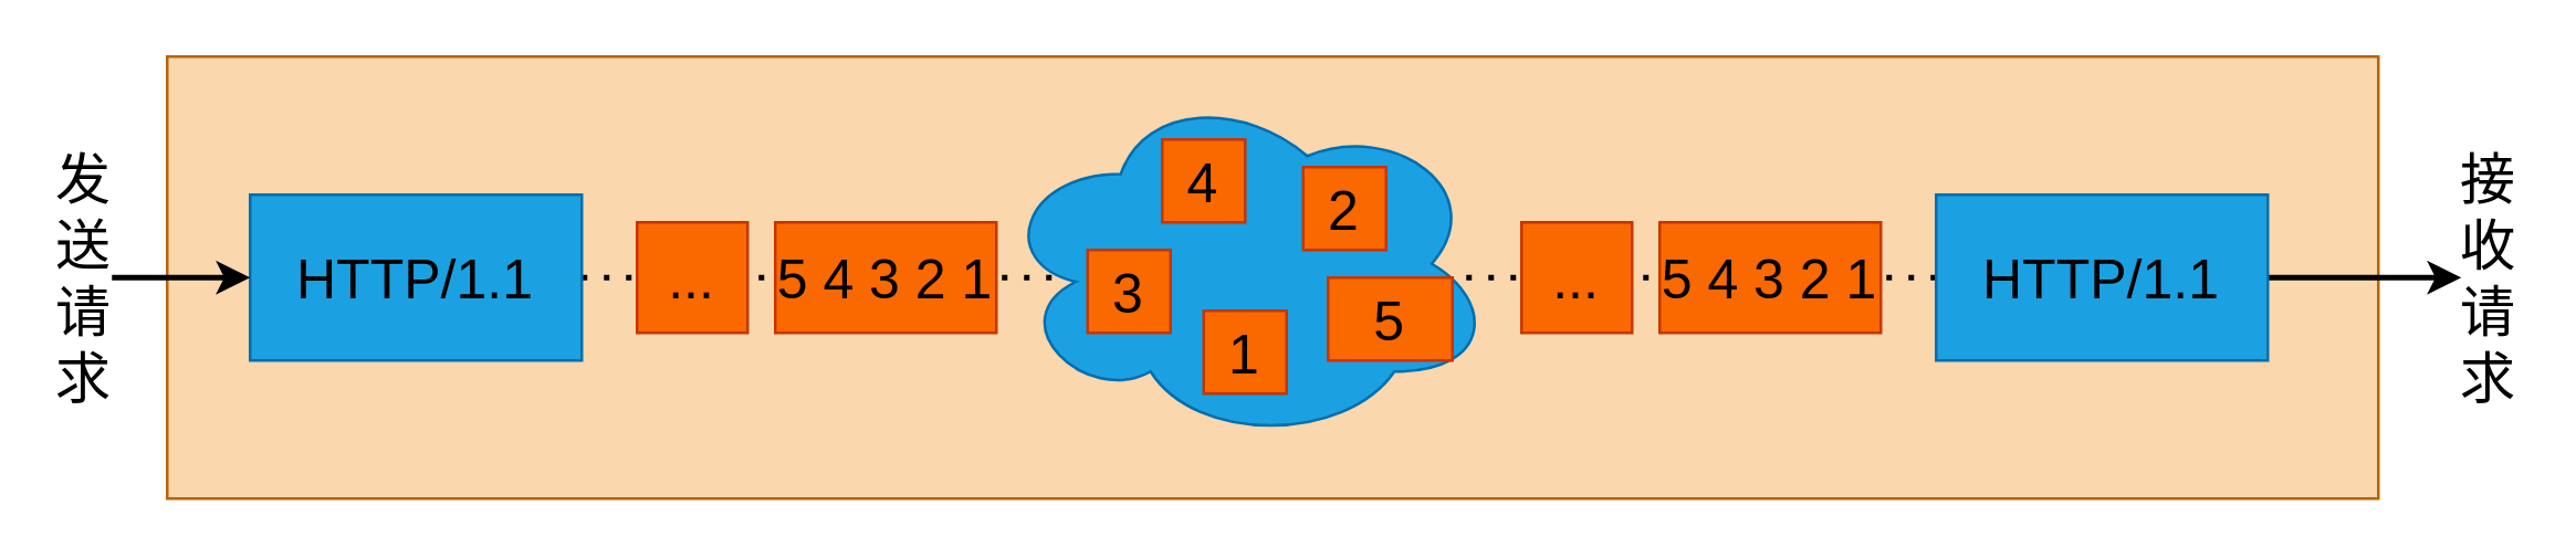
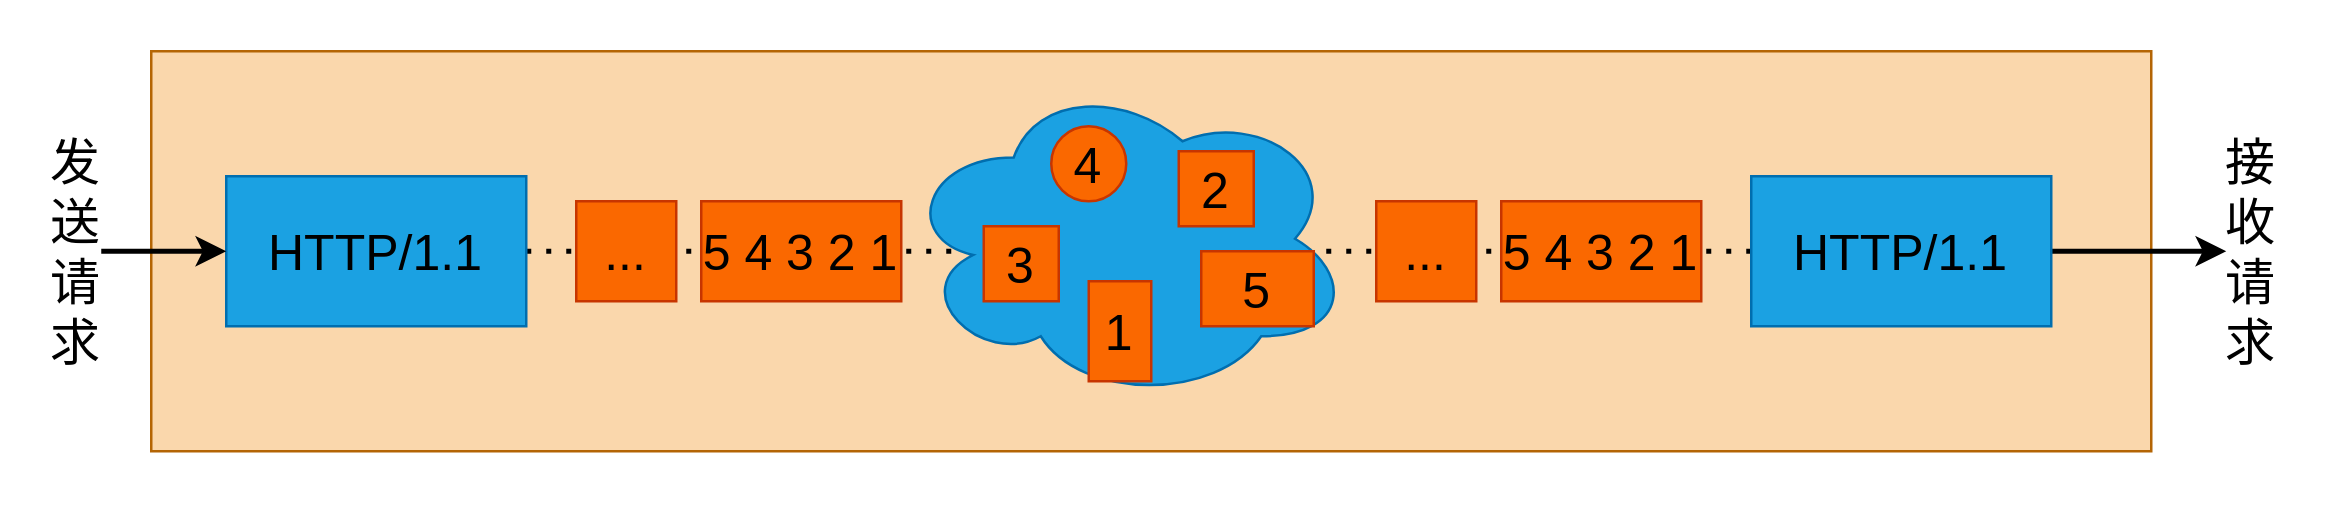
- <mxCell id="8" value="4" style="rounded=0;whiteSpace=wrap;html=1;fontColor=#000000;fillColor=#fa6800;strokeColor=#C73500;fontSize=20;" vertex="1" parent="1"><mxGeometry x="420" y="50" width="30" height="30" as="geometry" /></mxCell>
+ <mxCell id="8" value="4" style="ellipse;whiteSpace=wrap;html=1;fontColor=#000000;fillColor=#fa6800;strokeColor=#C73500;fontSize=20;" vertex="1" parent="1"><mxGeometry x="420" y="50" width="30" height="30" as="geometry" /></mxCell>
- <mxCell id="11" value="1" style="rounded=0;whiteSpace=wrap;html=1;fontColor=#000000;fillColor=#fa6800;strokeColor=#C73500;fontSize=20;" vertex="1" parent="1"><mxGeometry x="435" y="112" width="30" height="30" as="geometry" /></mxCell>
+ <mxCell id="11" value="1" style="rounded=0;whiteSpace=wrap;html=1;fontColor=#000000;fillColor=#fa6800;strokeColor=#C73500;fontSize=20;" vertex="1" parent="1"><mxGeometry x="435" y="112" width="25" height="40" as="geometry" /></mxCell>
